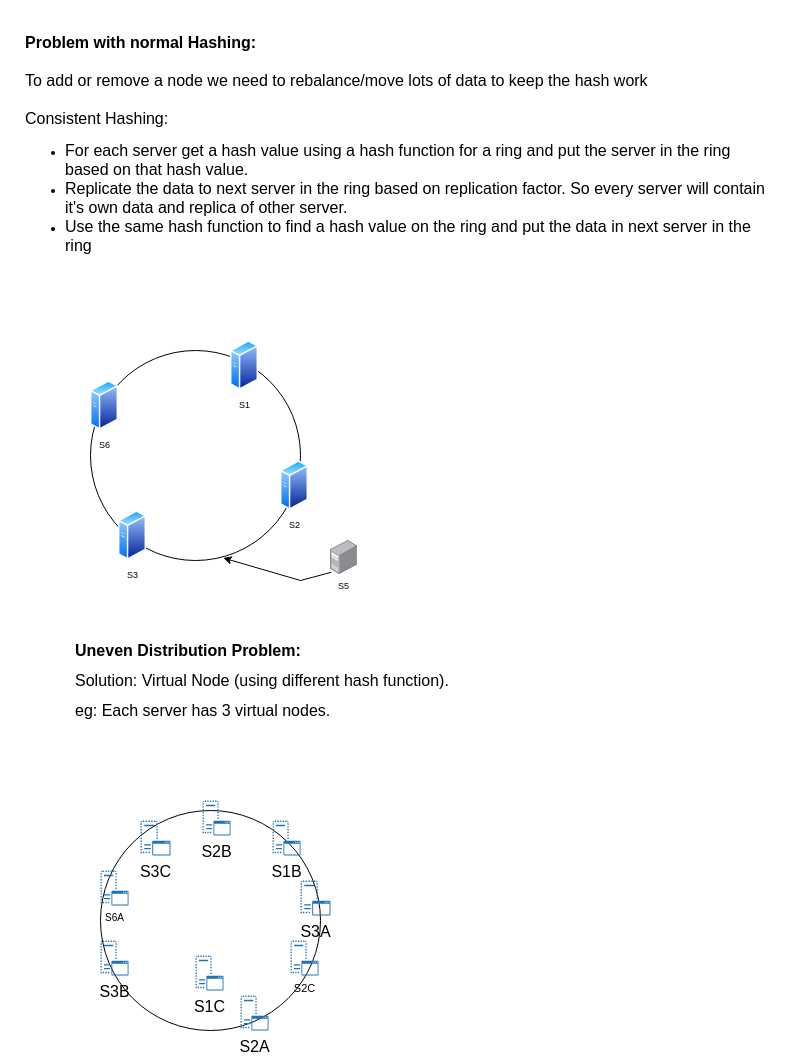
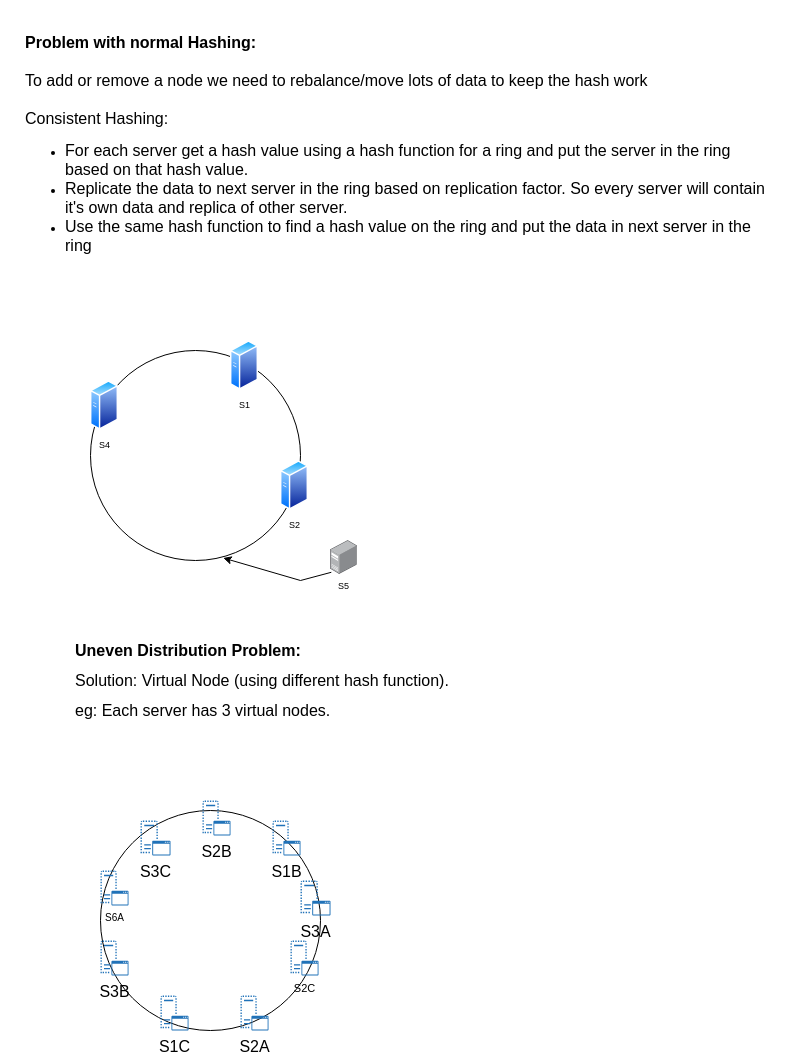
- <mxCell id="4" value="S6" style="aspect=fixed;perimeter=ellipsePerimeter;html=1;align=center;shadow=0;dashed=0;spacingTop=3;image;image=img/lib/active_directory/generic_server.svg;fontSize=9;" vertex="1" parent="1"><mxGeometry x="90" y="380" width="28.0" height="50" as="geometry" /></mxCell>
+ <mxCell id="4" value="S4" style="aspect=fixed;perimeter=ellipsePerimeter;html=1;align=center;shadow=0;dashed=0;spacingTop=3;image;image=img/lib/active_directory/generic_server.svg;fontSize=9;" vertex="1" parent="1"><mxGeometry x="90" y="380" width="28.0" height="50" as="geometry" /></mxCell>
- <mxCell id="6" value="S3" style="aspect=fixed;perimeter=ellipsePerimeter;html=1;align=center;shadow=0;dashed=0;spacingTop=3;image;image=img/lib/active_directory/generic_server.svg;fontSize=9;" vertex="1" parent="1"><mxGeometry x="118" y="510" width="28" height="50" as="geometry" /></mxCell>
- <mxCell id="19" value="S1C" style="sketch=0;pointerEvents=1;shadow=0;dashed=0;html=1;strokeColor=none;labelPosition=center;verticalLabelPosition=bottom;verticalAlign=top;outlineConnect=0;align=center;shape=mxgraph.office.servers.virtual_application_server;fillColor=#2072B8;fontSize=16;" vertex="1" parent="1"><mxGeometry x="195" y="955" width="28" height="35" as="geometry" /></mxCell>
+ <mxCell id="19" value="S1C" style="sketch=0;pointerEvents=1;shadow=0;dashed=0;html=1;strokeColor=none;labelPosition=center;verticalLabelPosition=bottom;verticalAlign=top;outlineConnect=0;align=center;shape=mxgraph.office.servers.virtual_application_server;fillColor=#2072B8;fontSize=16;" vertex="1" parent="1"><mxGeometry x="160" y="995" width="28" height="35" as="geometry" /></mxCell>
